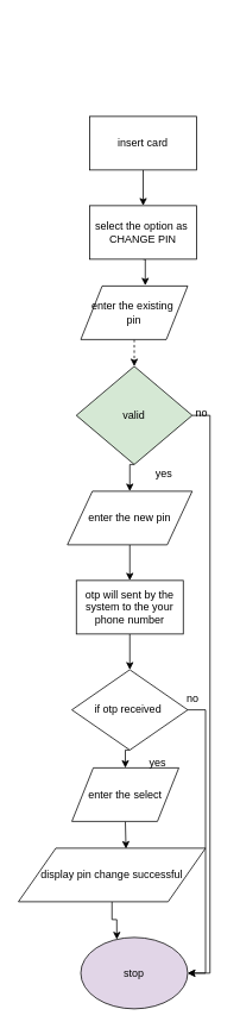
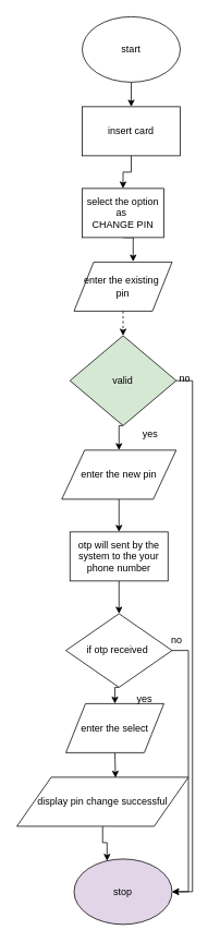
+ <mxCell id="3" value="start" style="ellipse;whiteSpace=wrap;html=1;" vertex="1" parent="1"><mxGeometry x="100" y="20" width="120" height="80" as="geometry" /></mxCell>
+ <mxCell id="2" style="edgeStyle=orthogonalEdgeStyle;rounded=0;orthogonalLoop=1;jettySize=auto;html=1;exitX=0.5;exitY=1;exitDx=0;exitDy=0;entryX=0.5;entryY=0;entryDx=0;entryDy=0;" edge="1" parent="1" source="3" target="5"><mxGeometry relative="1" as="geometry" /></mxCell>
- <mxCell id="7" value="select the option as&amp;nbsp;&lt;br&gt;CHANGE PIN" style="rounded=0;whiteSpace=wrap;html=1;" vertex="1" parent="1"><mxGeometry x="100" y="230" width="120" height="60" as="geometry" /></mxCell>
+ <mxCell id="7" value="select the option as&amp;nbsp;&lt;br&gt;CHANGE PIN" style="rounded=0;whiteSpace=wrap;html=1;" vertex="1" parent="1"><mxGeometry x="100" y="230" width="100" height="60" as="geometry" /></mxCell>
